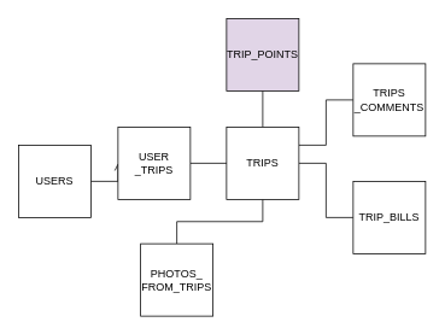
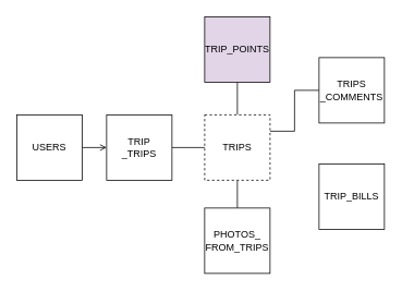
- <mxCell id="14" value="USER&lt;br&gt;_TRIPS" style="whiteSpace=wrap;html=1;aspect=fixed;" vertex="1" parent="1"><mxGeometry x="130" y="140" width="80" height="80" as="geometry" /></mxCell>
+ <mxCell id="14" value="TRIP&lt;br&gt;_TRIPS" style="whiteSpace=wrap;html=1;aspect=fixed;" vertex="1" parent="1"><mxGeometry x="130" y="140" width="80" height="80" as="geometry" /></mxCell>
- <mxCell id="8" value="TRIPS" style="whiteSpace=wrap;html=1;aspect=fixed;" vertex="1" parent="1"><mxGeometry x="250" y="140" width="80" height="80" as="geometry" /></mxCell>
+ <mxCell id="8" value="TRIPS" style="whiteSpace=wrap;html=1;aspect=fixed;dashed=1;" vertex="1" parent="1"><mxGeometry x="250" y="140" width="80" height="80" as="geometry" /></mxCell>
- <mxCell id="3" value="USERS" style="whiteSpace=wrap;html=1;aspect=fixed;" vertex="1" parent="1"><mxGeometry x="20" y="160" width="80" height="80" as="geometry" /></mxCell>
+ <mxCell id="3" value="USERS" style="whiteSpace=wrap;html=1;aspect=fixed;" vertex="1" parent="1"><mxGeometry x="20" y="140" width="80" height="80" as="geometry" /></mxCell>
- <mxCell id="6" style="edgeStyle=orthogonalEdgeStyle;rounded=0;orthogonalLoop=1;jettySize=auto;html=1;exitX=1;exitY=0.5;exitDx=0;exitDy=0;entryX=0;entryY=0.5;entryDx=0;entryDy=0;endArrow=none;endFill=0;" edge="1" parent="1" source="8" target="12"><mxGeometry relative="1" as="geometry" /></mxCell>
- <mxCell id="10" value="PHOTOS_&lt;br&gt;FROM_TRIPS" style="whiteSpace=wrap;html=1;aspect=fixed;" vertex="1" parent="1"><mxGeometry x="155" y="269" width="80" height="80" as="geometry" /></mxCell>
+ <mxCell id="10" value="PHOTOS_&lt;br&gt;FROM_TRIPS" style="whiteSpace=wrap;html=1;aspect=fixed;" vertex="1" parent="1"><mxGeometry x="250" y="254" width="80" height="80" as="geometry" /></mxCell>
